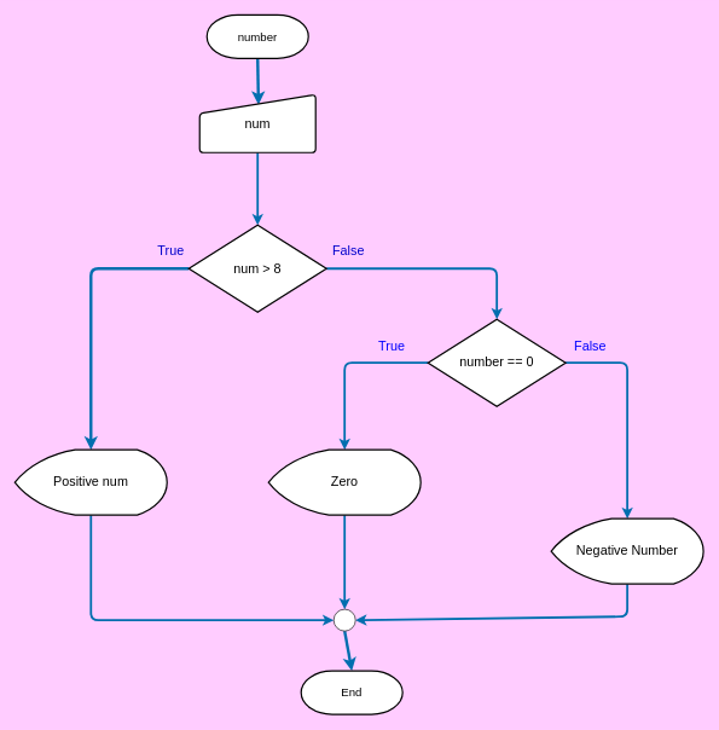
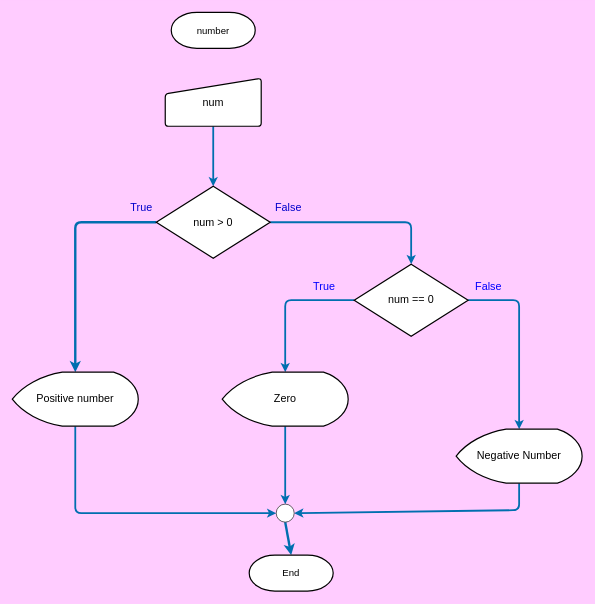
- <mxCell id="2" style="edgeStyle=none;html=1;exitX=0.5;exitY=1;exitDx=0;exitDy=0;exitPerimeter=0;entryX=0.507;entryY=0.174;entryDx=0;entryDy=0;entryPerimeter=0;fontSize=18;strokeWidth=4;fillColor=#1ba1e2;strokeColor=#006EAF;" edge="1" parent="1" source="3" target="5"><mxGeometry relative="1" as="geometry" /></mxCell>
- <mxCell id="8" value="num &amp;gt; 8" style="strokeWidth=2;html=1;shape=mxgraph.flowchart.decision;whiteSpace=wrap;fontSize=18;" vertex="1" parent="1"><mxGeometry x="260" y="310" width="190" height="120" as="geometry" /></mxCell>
+ <mxCell id="8" value="num &amp;gt; 0" style="strokeWidth=2;html=1;shape=mxgraph.flowchart.decision;whiteSpace=wrap;fontSize=18;" vertex="1" parent="1"><mxGeometry x="260" y="310" width="190" height="120" as="geometry" /></mxCell>
- <mxCell id="11" value="number == 0" style="strokeWidth=2;html=1;shape=mxgraph.flowchart.decision;whiteSpace=wrap;fontSize=18;" vertex="1" parent="1"><mxGeometry x="590" y="440" width="190" height="120" as="geometry" /></mxCell>
+ <mxCell id="11" value="num == 0" style="strokeWidth=2;html=1;shape=mxgraph.flowchart.decision;whiteSpace=wrap;fontSize=18;" vertex="1" parent="1"><mxGeometry x="590" y="440" width="190" height="120" as="geometry" /></mxCell>
- <mxCell id="13" value="&lt;span&gt;Positive num&lt;/span&gt;" style="strokeWidth=2;html=1;shape=mxgraph.flowchart.display;whiteSpace=wrap;fontSize=18;" vertex="1" parent="1"><mxGeometry x="20" y="620" width="210" height="90" as="geometry" /></mxCell>
+ <mxCell id="13" value="&lt;span&gt;Positive number&lt;/span&gt;" style="strokeWidth=2;html=1;shape=mxgraph.flowchart.display;whiteSpace=wrap;fontSize=18;" vertex="1" parent="1"><mxGeometry x="20" y="620" width="210" height="90" as="geometry" /></mxCell>
